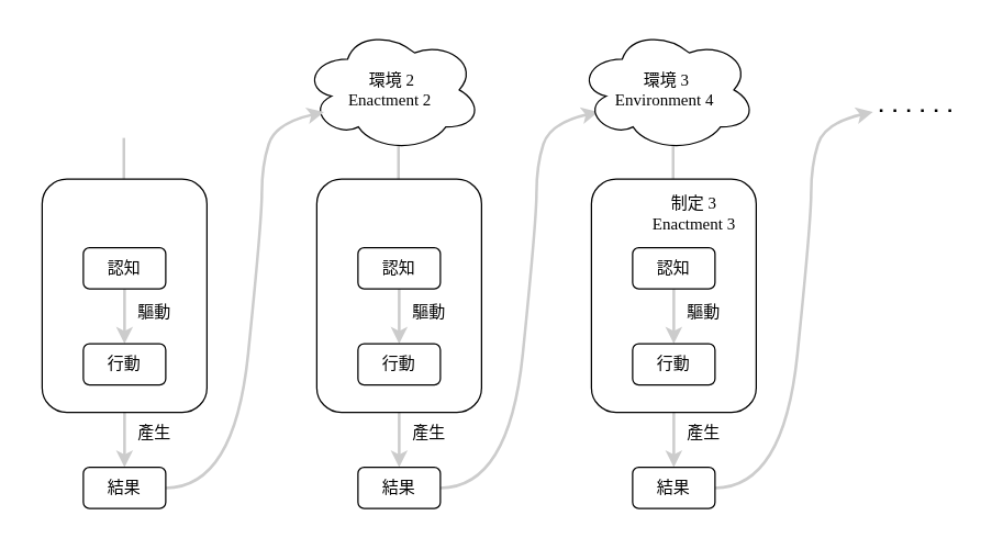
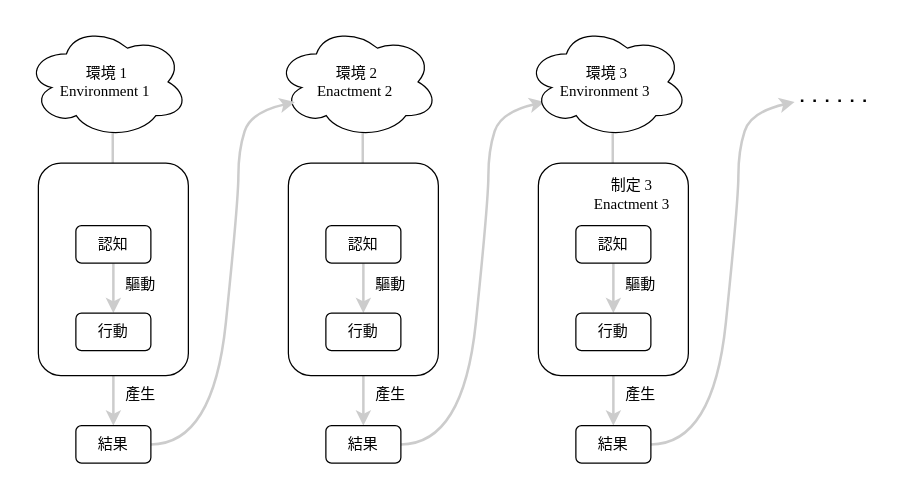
+ <mxCell id="34" value="&lt;font face=&quot;標楷體&quot;&gt;環境 1&lt;/font&gt;&lt;div&gt;&lt;font face=&quot;標楷體&quot;&gt;Environment 1&amp;nbsp;&lt;/font&gt;&lt;/div&gt;" style="ellipse;shape=cloud;whiteSpace=wrap;html=1;" vertex="1" parent="32"><mxGeometry width="130" height="90" as="geometry" /></mxCell>
- <mxCell id="21" value="&lt;font face=&quot;標楷體&quot;&gt;環境 3&lt;/font&gt;&lt;div&gt;&lt;font face=&quot;標楷體&quot;&gt;Environment 4&amp;nbsp;&lt;/font&gt;&lt;/div&gt;" style="ellipse;shape=cloud;whiteSpace=wrap;html=1;" vertex="1" parent="19"><mxGeometry width="130" height="90" as="geometry" /></mxCell>
+ <mxCell id="21" value="&lt;font face=&quot;標楷體&quot;&gt;環境 3&lt;/font&gt;&lt;div&gt;&lt;font face=&quot;標楷體&quot;&gt;Environment 3&amp;nbsp;&lt;/font&gt;&lt;/div&gt;" style="ellipse;shape=cloud;whiteSpace=wrap;html=1;" vertex="1" parent="19"><mxGeometry width="130" height="90" as="geometry" /></mxCell>
